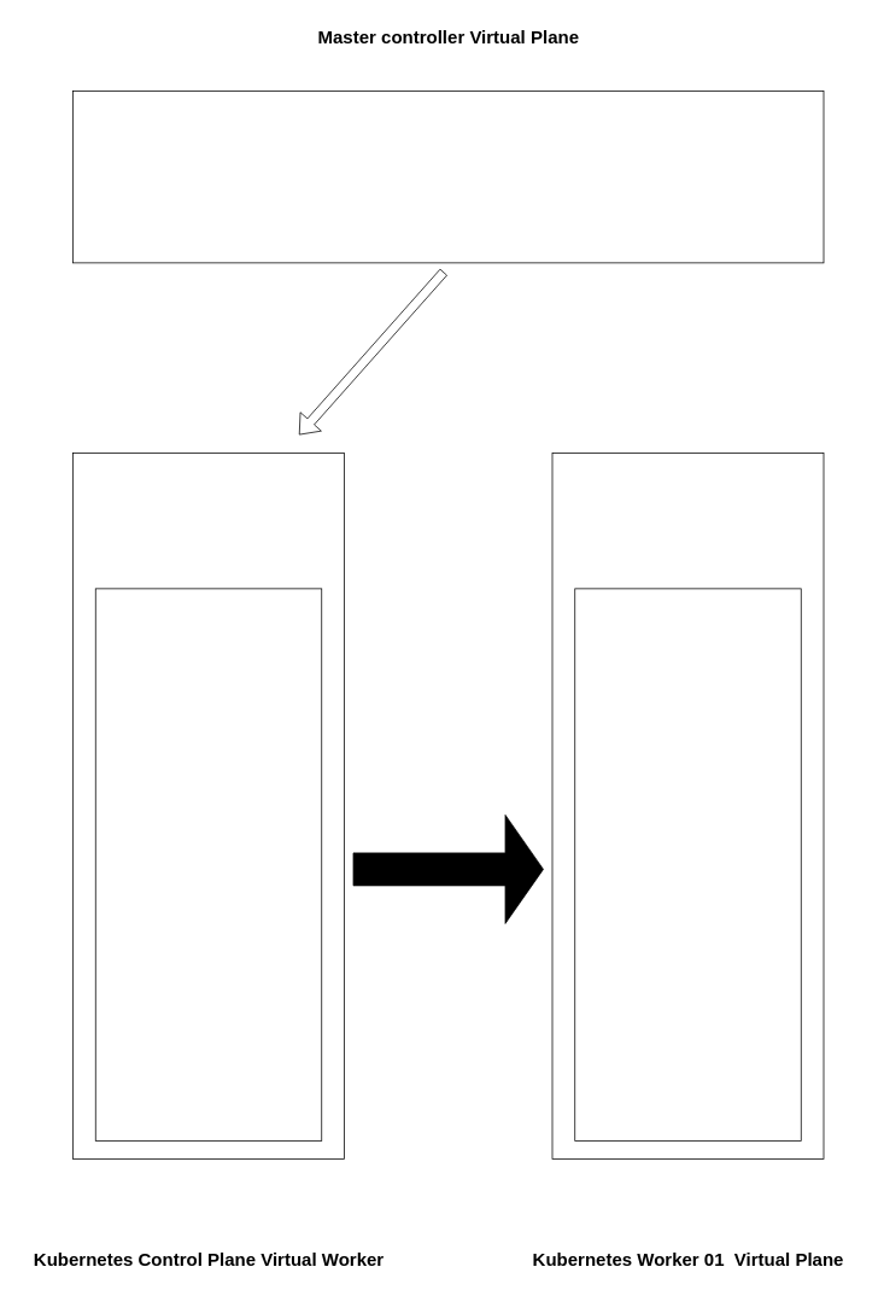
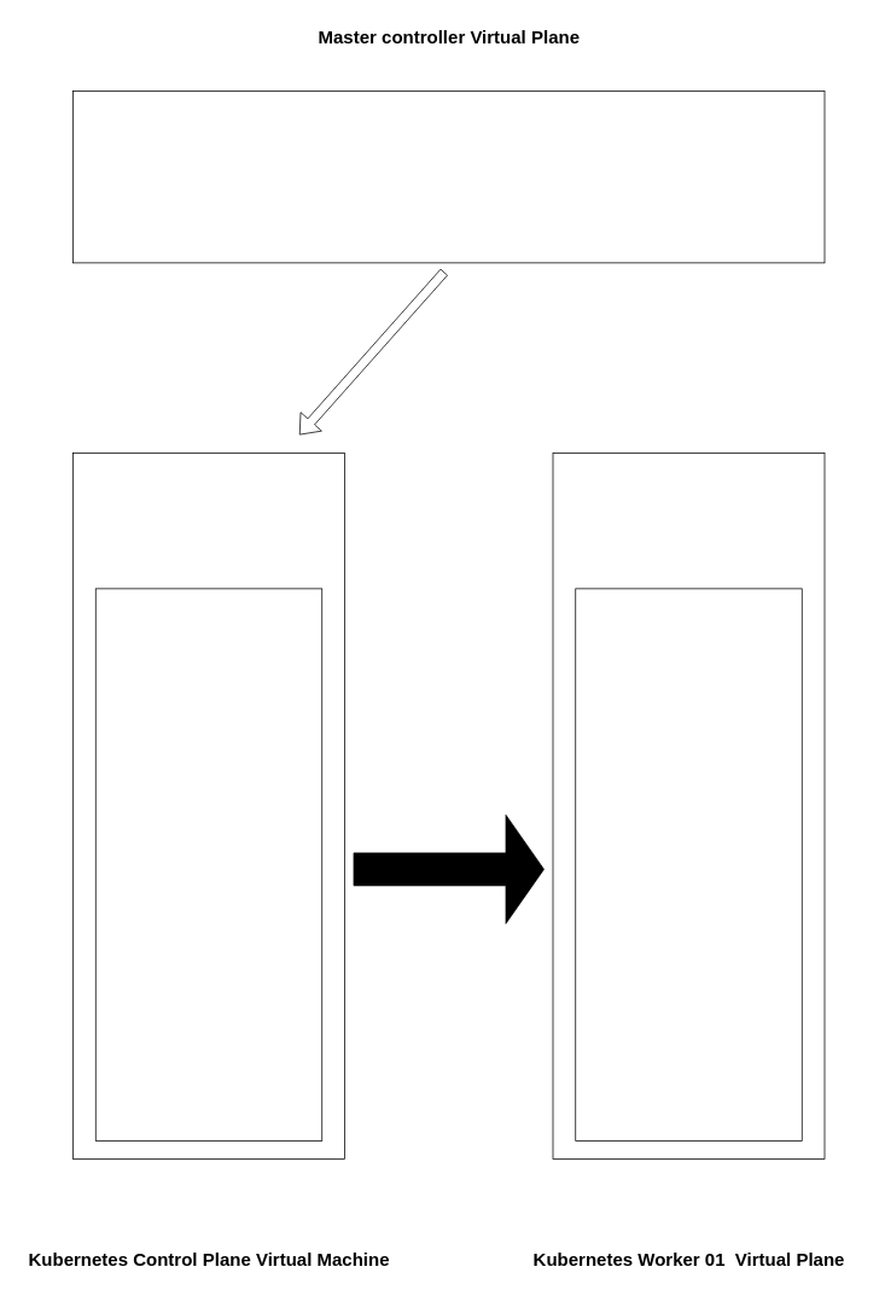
- <mxCell id="6" value="&lt;b&gt;&lt;font style=&quot;font-size: 20px;&quot;&gt;Kubernetes Control Plane Virtual Worker&lt;/font&gt;&lt;/b&gt;" style="text;html=1;align=center;verticalAlign=middle;resizable=0;points=[];autosize=1;strokeColor=none;fillColor=none;" vertex="1" parent="1"><mxGeometry x="20" y="1370" width="420" height="40" as="geometry" /></mxCell>
+ <mxCell id="6" value="&lt;b&gt;&lt;font style=&quot;font-size: 20px;&quot;&gt;Kubernetes Control Plane Virtual Machine&lt;/font&gt;&lt;/b&gt;" style="text;html=1;align=center;verticalAlign=middle;resizable=0;points=[];autosize=1;strokeColor=none;fillColor=none;" vertex="1" parent="1"><mxGeometry x="20" y="1370" width="420" height="40" as="geometry" /></mxCell>
